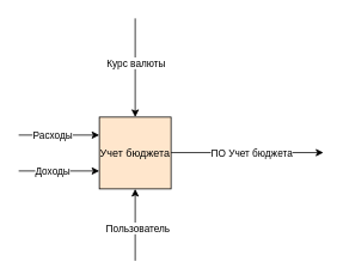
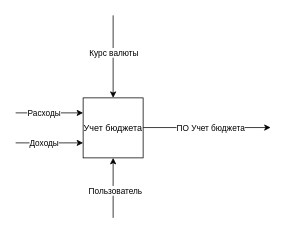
- <mxCell id="2" value="Учет бюджета" style="whiteSpace=wrap;html=1;aspect=fixed;fillColor=#ffe6cc;" vertex="1" parent="1"><mxGeometry x="110" y="130" width="80" height="80" as="geometry" /></mxCell>
+ <mxCell id="2" value="Учет бюджета" style="whiteSpace=wrap;html=1;aspect=fixed;" vertex="1" parent="1"><mxGeometry x="110" y="130" width="80" height="80" as="geometry" /></mxCell>
